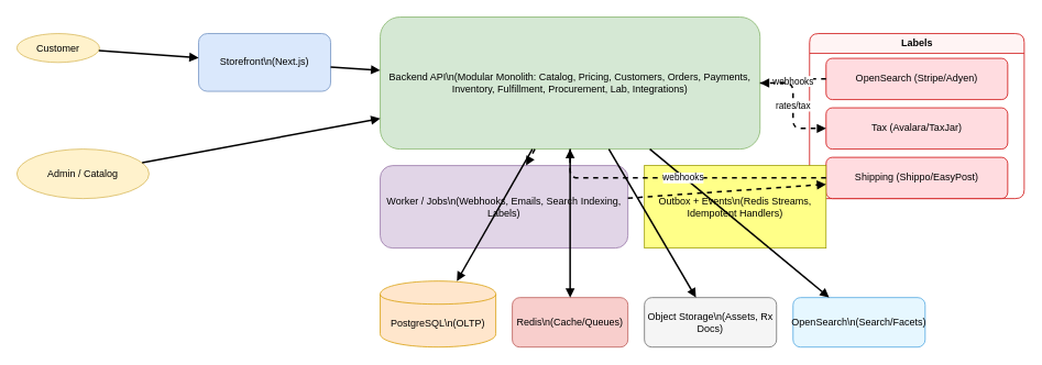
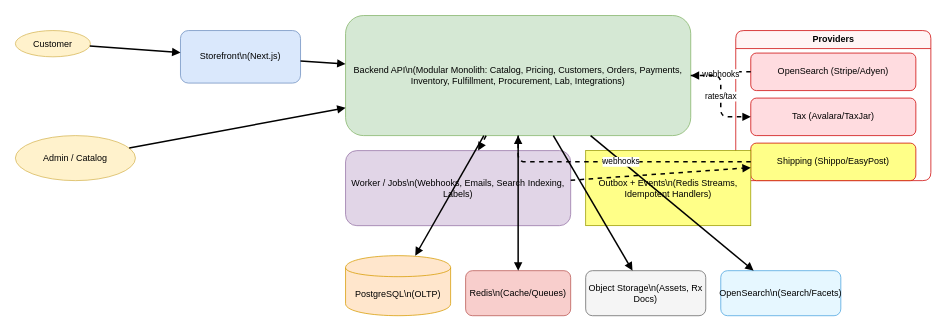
- <mxCell id="11" value="Labels" style="swimlane;childLayout=stackLayout;horizontal=1;startSize=24;rounded=1;html=1;fillColor=#fff4f4;strokeColor=#cc0000;" vertex="1" parent="1"><mxGeometry x="980" y="40" width="260" height="200" as="geometry" /></mxCell>
+ <mxCell id="11" value="Providers" style="swimlane;childLayout=stackLayout;horizontal=1;startSize=24;rounded=1;html=1;fillColor=#fff4f4;strokeColor=#cc0000;" vertex="1" parent="1"><mxGeometry x="980" y="40" width="260" height="200" as="geometry" /></mxCell>
- <mxCell id="14" value="Shipping (Shippo/EasyPost)" style="rounded=1;whiteSpace=wrap;html=1;fillColor=#ffdce0;strokeColor=#cc0000;" vertex="1" parent="11"><mxGeometry x="20" y="150" width="220" height="50" as="geometry" /></mxCell>
+ <mxCell id="14" value="Shipping (Shippo/EasyPost)" style="rounded=1;whiteSpace=wrap;html=1;fillColor=#ffff88;strokeColor=#cc0000;" vertex="1" parent="11"><mxGeometry x="20" y="150" width="220" height="50" as="geometry" /></mxCell>
